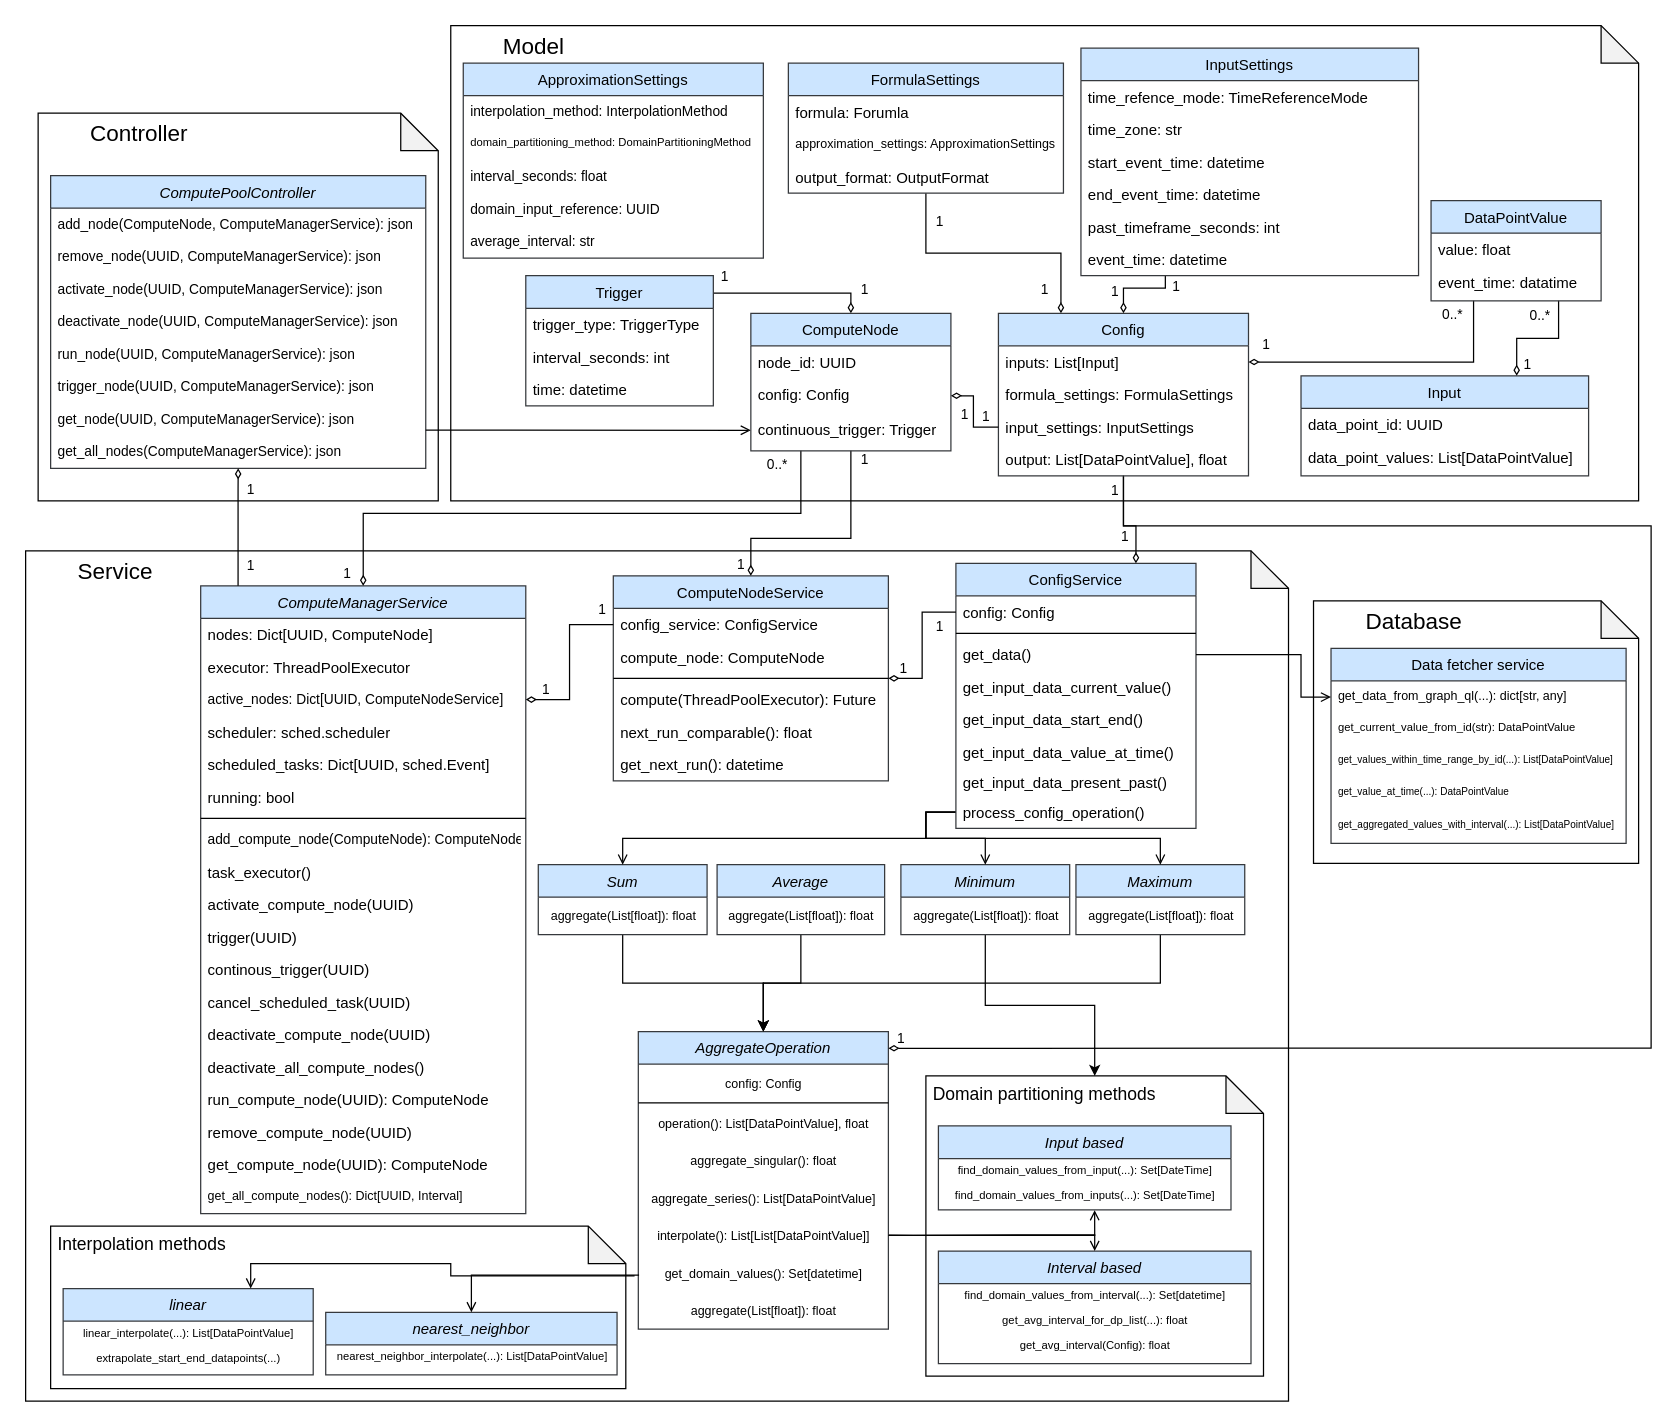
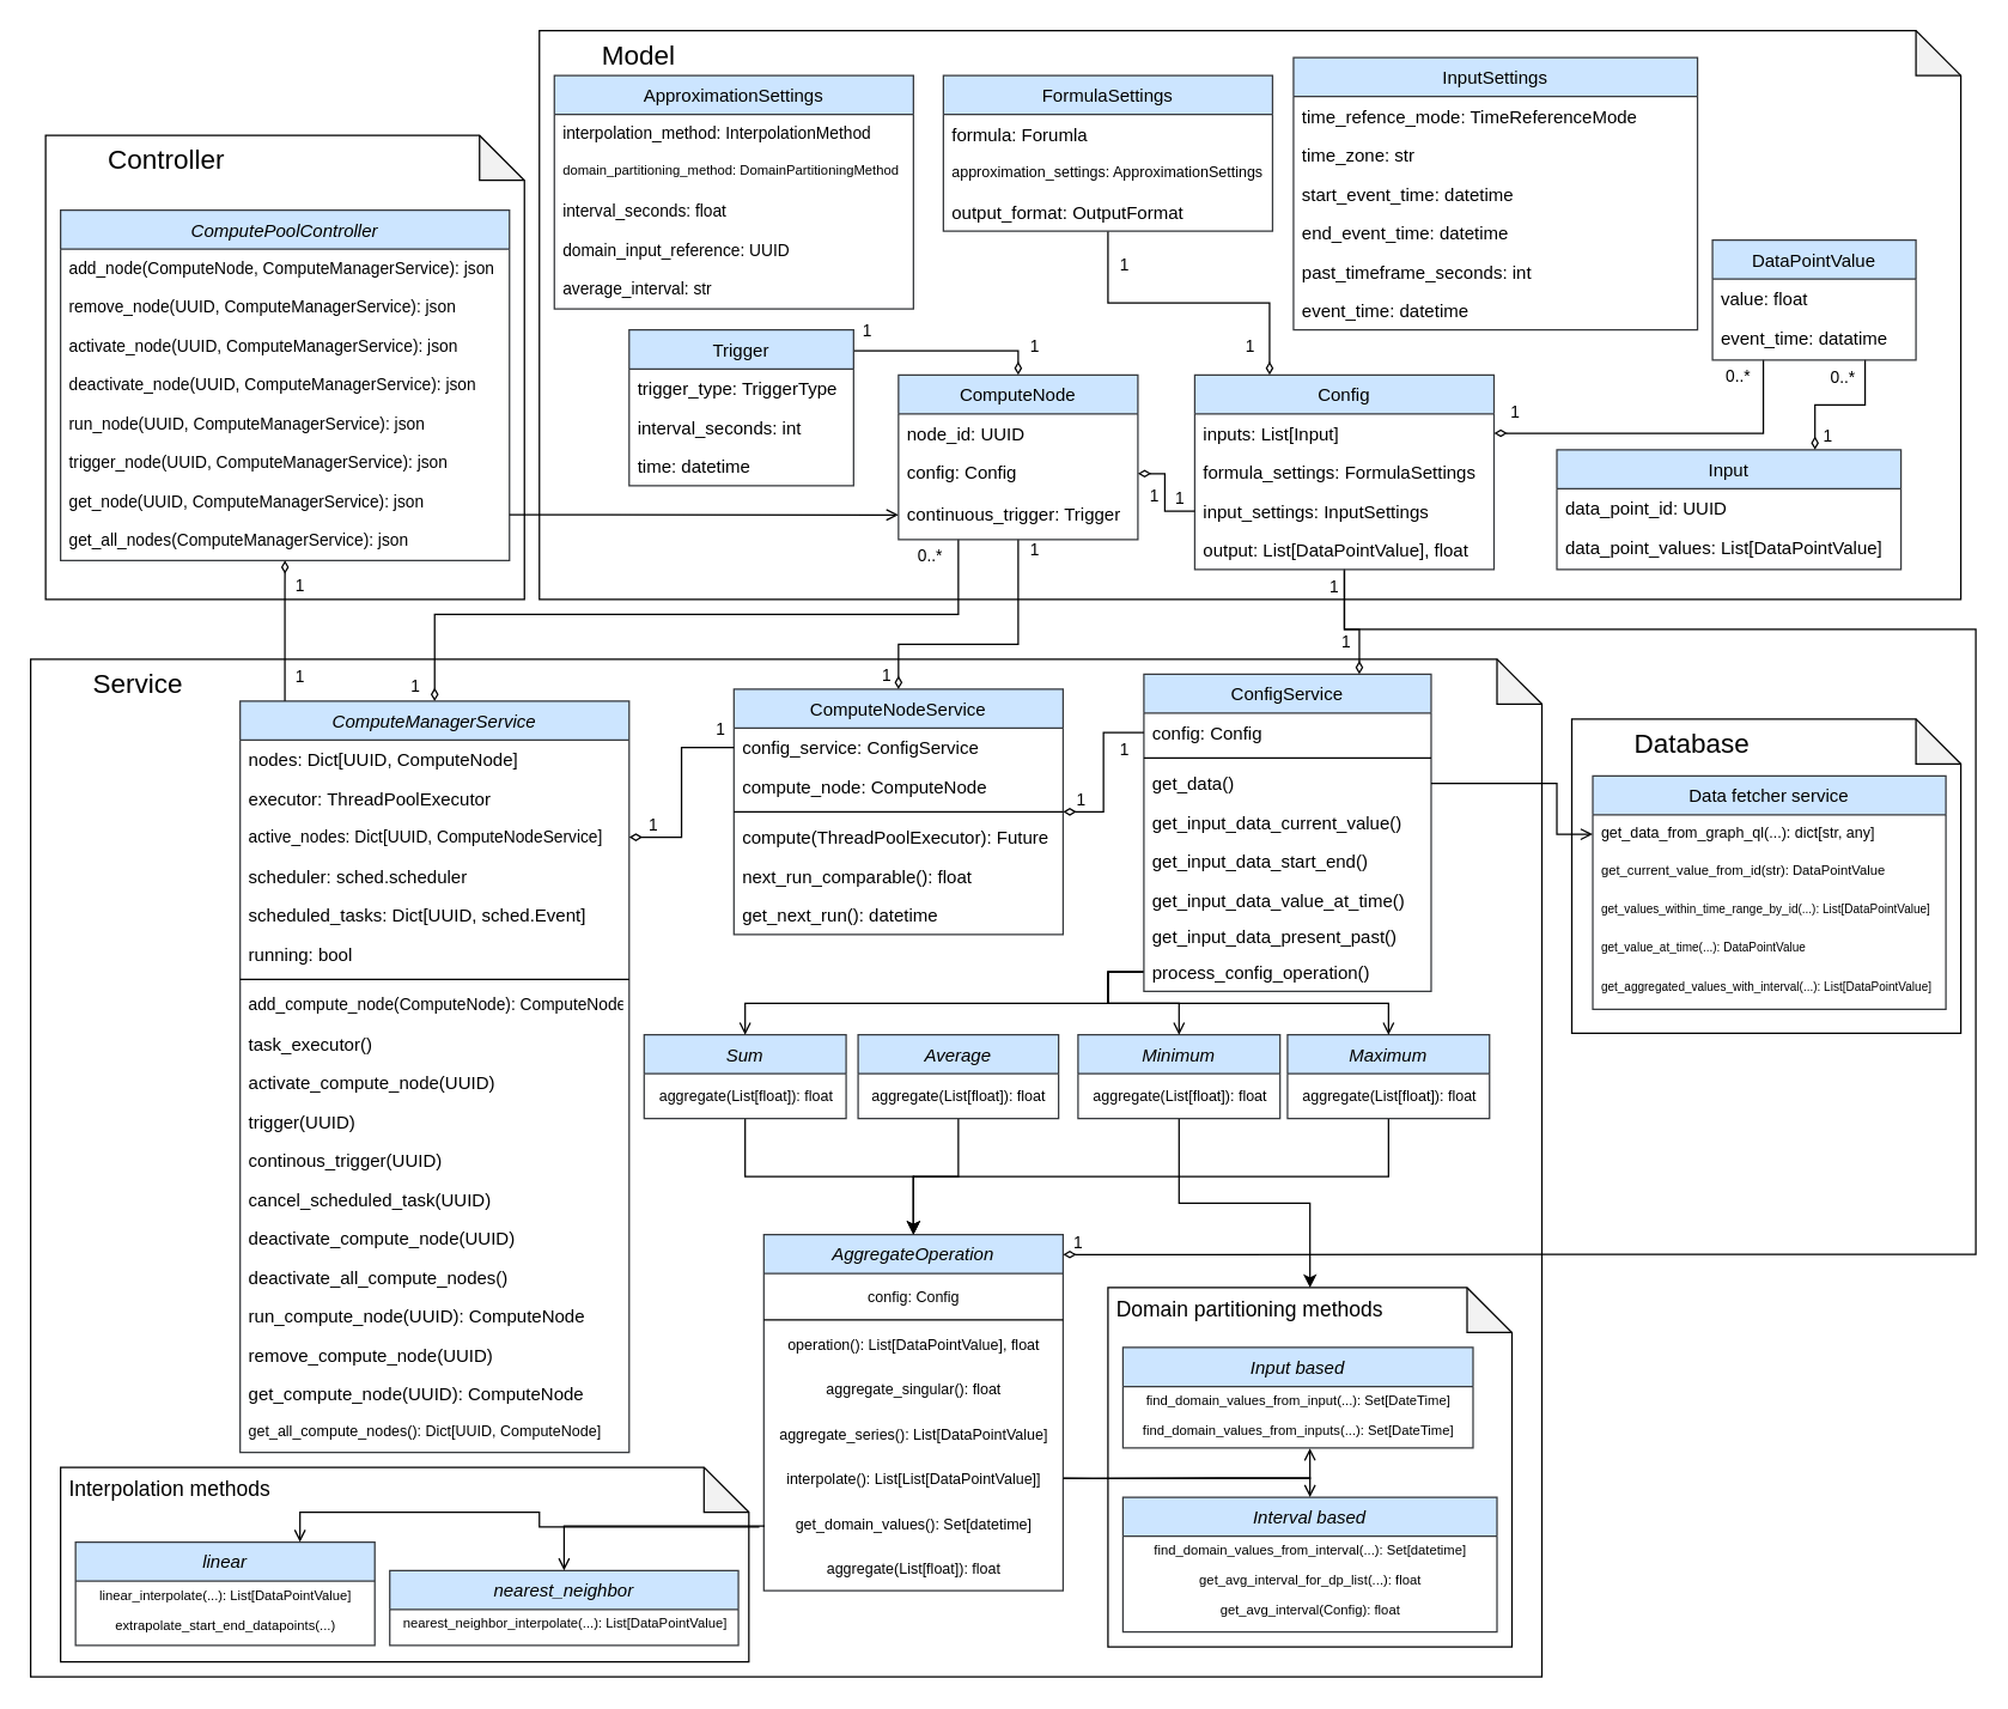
- <mxCell id="133" style="edgeStyle=orthogonalEdgeStyle;rounded=0;orthogonalLoop=1;jettySize=auto;html=1;exitX=0.25;exitY=1;exitDx=0;exitDy=0;entryX=0.5;entryY=0;entryDx=0;entryDy=0;endArrow=diamondThin;endFill=0;" edge="1" parent="1" source="136" target="106"><mxGeometry relative="1" as="geometry"><Array as="points"><mxPoint x="931" y="230" /><mxPoint x="898" y="230" /></Array></mxGeometry></mxCell>
- <mxCell id="134" value="1" style="edgeLabel;html=1;align=center;verticalAlign=middle;resizable=0;points=[];" vertex="1" connectable="0" parent="133"><mxGeometry x="0.448" relative="1" as="geometry"><mxPoint x="-8" as="offset" /></mxGeometry></mxCell>
- <mxCell id="135" value="1" style="edgeLabel;html=1;align=center;verticalAlign=middle;resizable=0;points=[];" vertex="1" connectable="0" parent="133"><mxGeometry x="-0.696" relative="1" as="geometry"><mxPoint x="8" y="-2" as="offset" /></mxGeometry></mxCell>
- <mxCell id="27" value="get_all_compute_nodes(): Dict[UUID, Interval]" style="text;align=left;verticalAlign=top;spacingLeft=4;spacingRight=4;overflow=hidden;rotatable=0;points=[[0,0.5],[1,0.5]];portConstraint=eastwest;fontSize=10;" vertex="1" parent="8"><mxGeometry y="476" width="260" height="26" as="geometry" /></mxCell>
+ <mxCell id="27" value="get_all_compute_nodes(): Dict[UUID, ComputeNode]" style="text;align=left;verticalAlign=top;spacingLeft=4;spacingRight=4;overflow=hidden;rotatable=0;points=[[0,0.5],[1,0.5]];portConstraint=eastwest;fontSize=10;" vertex="1" parent="8"><mxGeometry y="476" width="260" height="26" as="geometry" /></mxCell>
